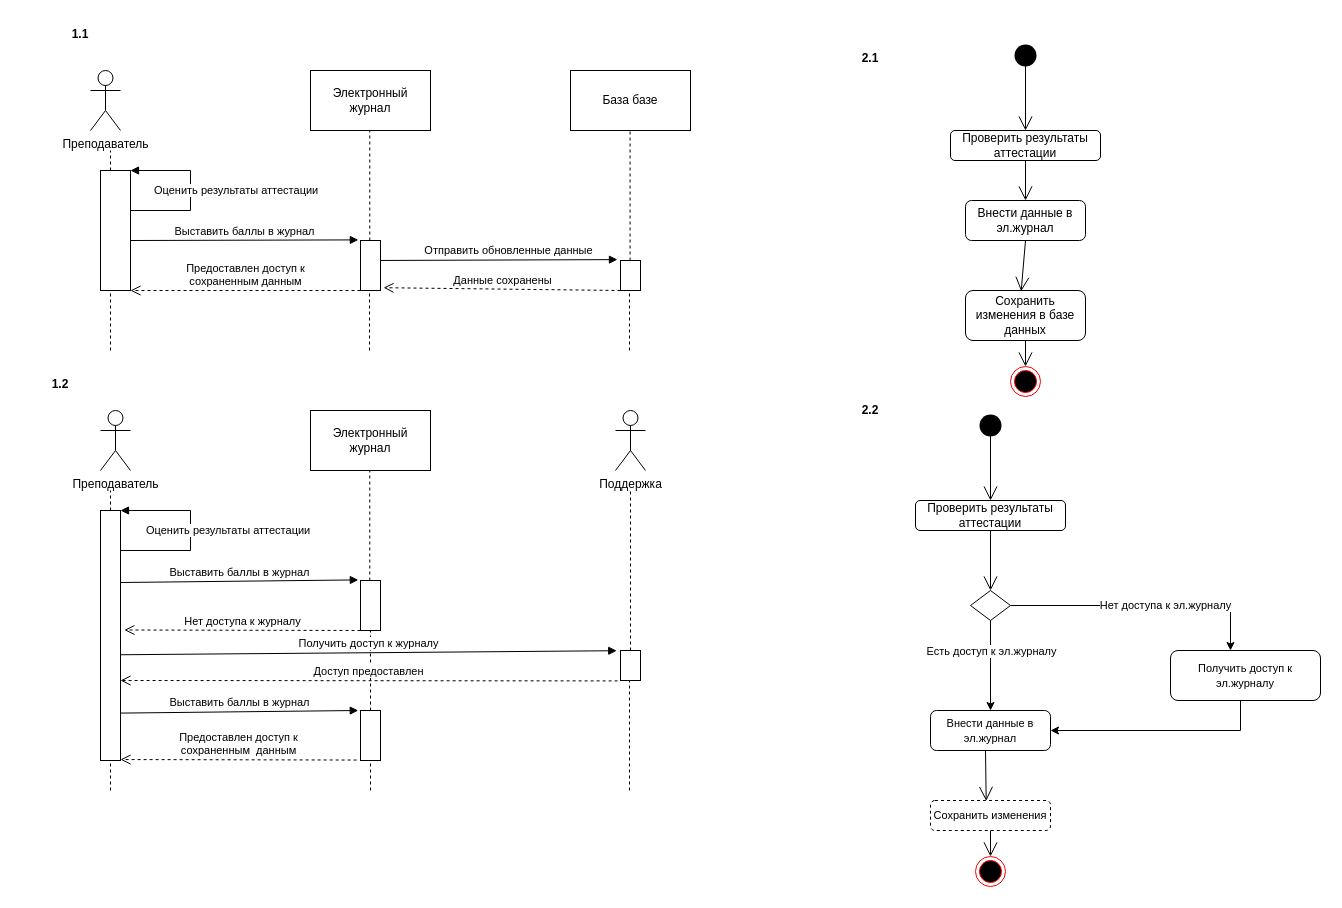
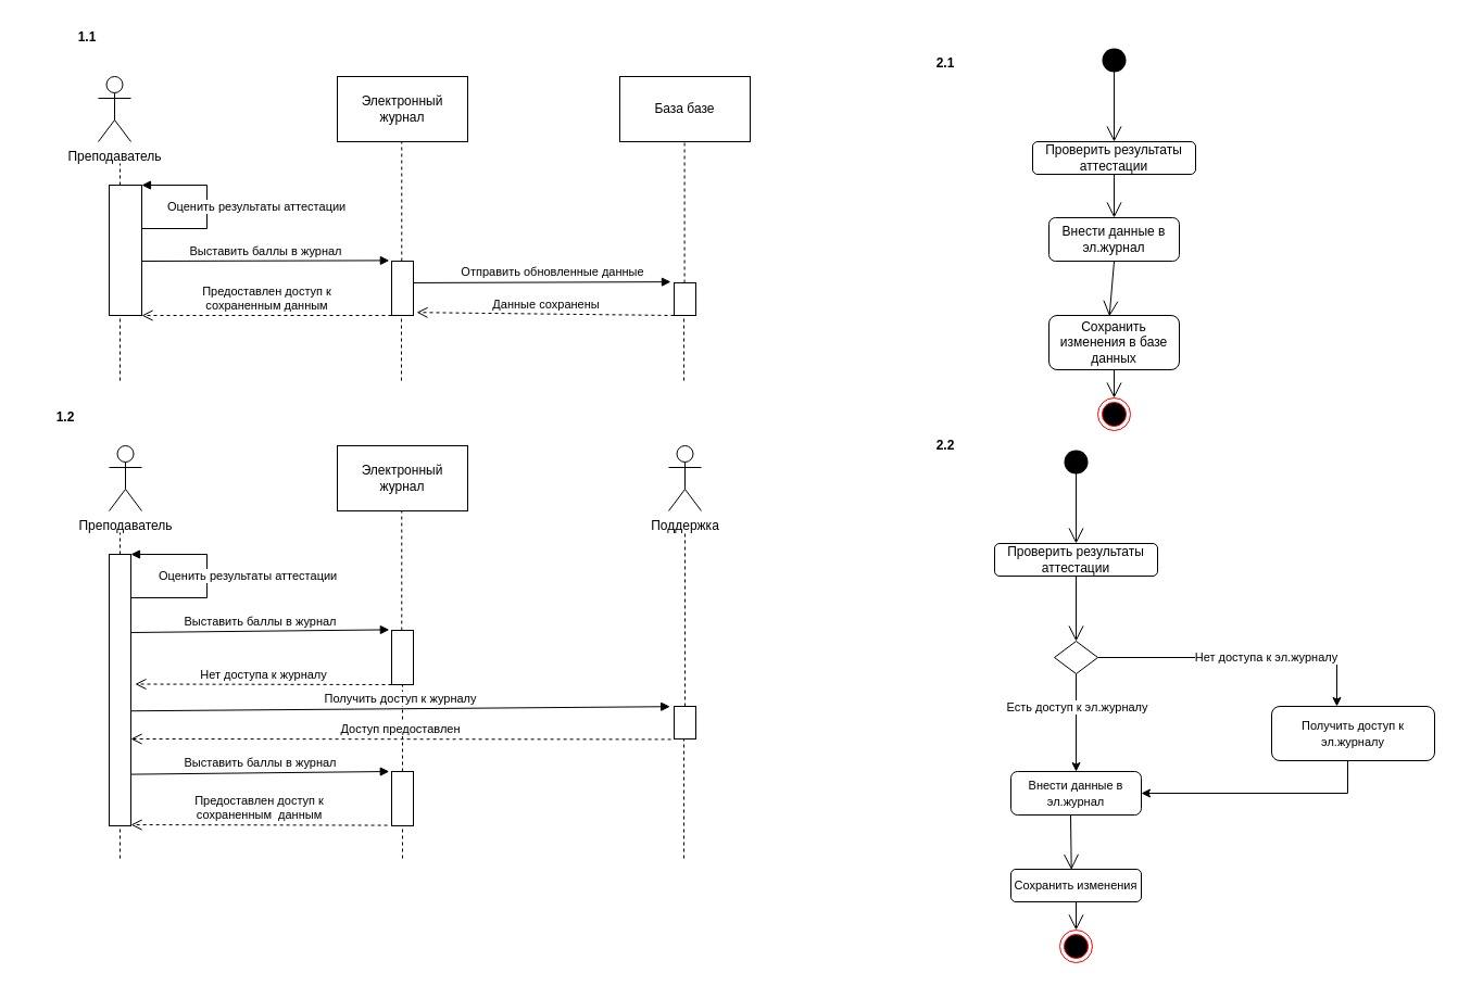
- <mxCell id="59" value="&lt;span style=&quot;font-size: 11px; background-color: rgb(255, 255, 255);&quot;&gt;Сохранить изменения&lt;/span&gt;" style="rounded=1;whiteSpace=wrap;html=1;dashed=1;" vertex="1" parent="1"><mxGeometry x="930" y="800" width="120" height="30" as="geometry" /></mxCell>
+ <mxCell id="59" value="&lt;span style=&quot;font-size: 11px; background-color: rgb(255, 255, 255);&quot;&gt;Сохранить изменения&lt;/span&gt;" style="rounded=1;whiteSpace=wrap;html=1;" vertex="1" parent="1"><mxGeometry x="930" y="800" width="120" height="30" as="geometry" /></mxCell>
